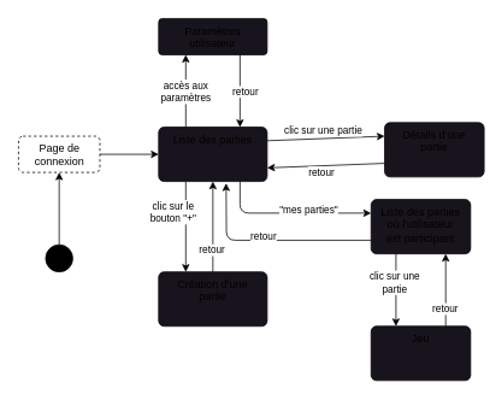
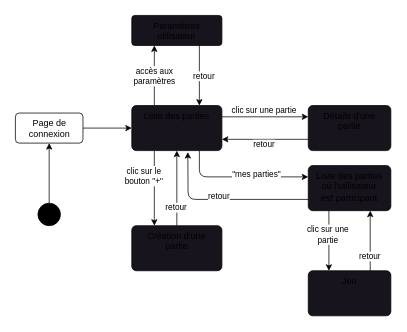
- <mxCell id="18" value="Détails d'une&lt;br&gt;partie" style="whiteSpace=wrap;html=1;verticalAlign=top;fillColor=rgb(24, 20, 29);rounded=1;arcSize=10;dashed=0;" vertex="1" parent="1"><mxGeometry x="425" y="135" width="110" height="60" as="geometry" /></mxCell>
+ <mxCell id="18" value="Détails d'une&lt;br&gt;partie" style="whiteSpace=wrap;html=1;verticalAlign=top;fillColor=rgb(24, 20, 29);rounded=1;arcSize=10;dashed=0;" vertex="1" parent="1"><mxGeometry x="410" y="140" width="110" height="60" as="geometry" /></mxCell>
- <mxCell id="3" value="Page de &lt;br&gt;connexion" style="html=1;align=center;verticalAlign=top;rounded=1;absoluteArcSize=1;arcSize=10;dashed=1;" vertex="1" parent="1"><mxGeometry x="20" y="150" width="90" height="40" as="geometry" /></mxCell>
+ <mxCell id="3" value="Page de &lt;br&gt;connexion" style="html=1;align=center;verticalAlign=top;rounded=1;absoluteArcSize=1;arcSize=10;dashed=0;" vertex="1" parent="1"><mxGeometry x="20" y="150" width="90" height="40" as="geometry" /></mxCell>
